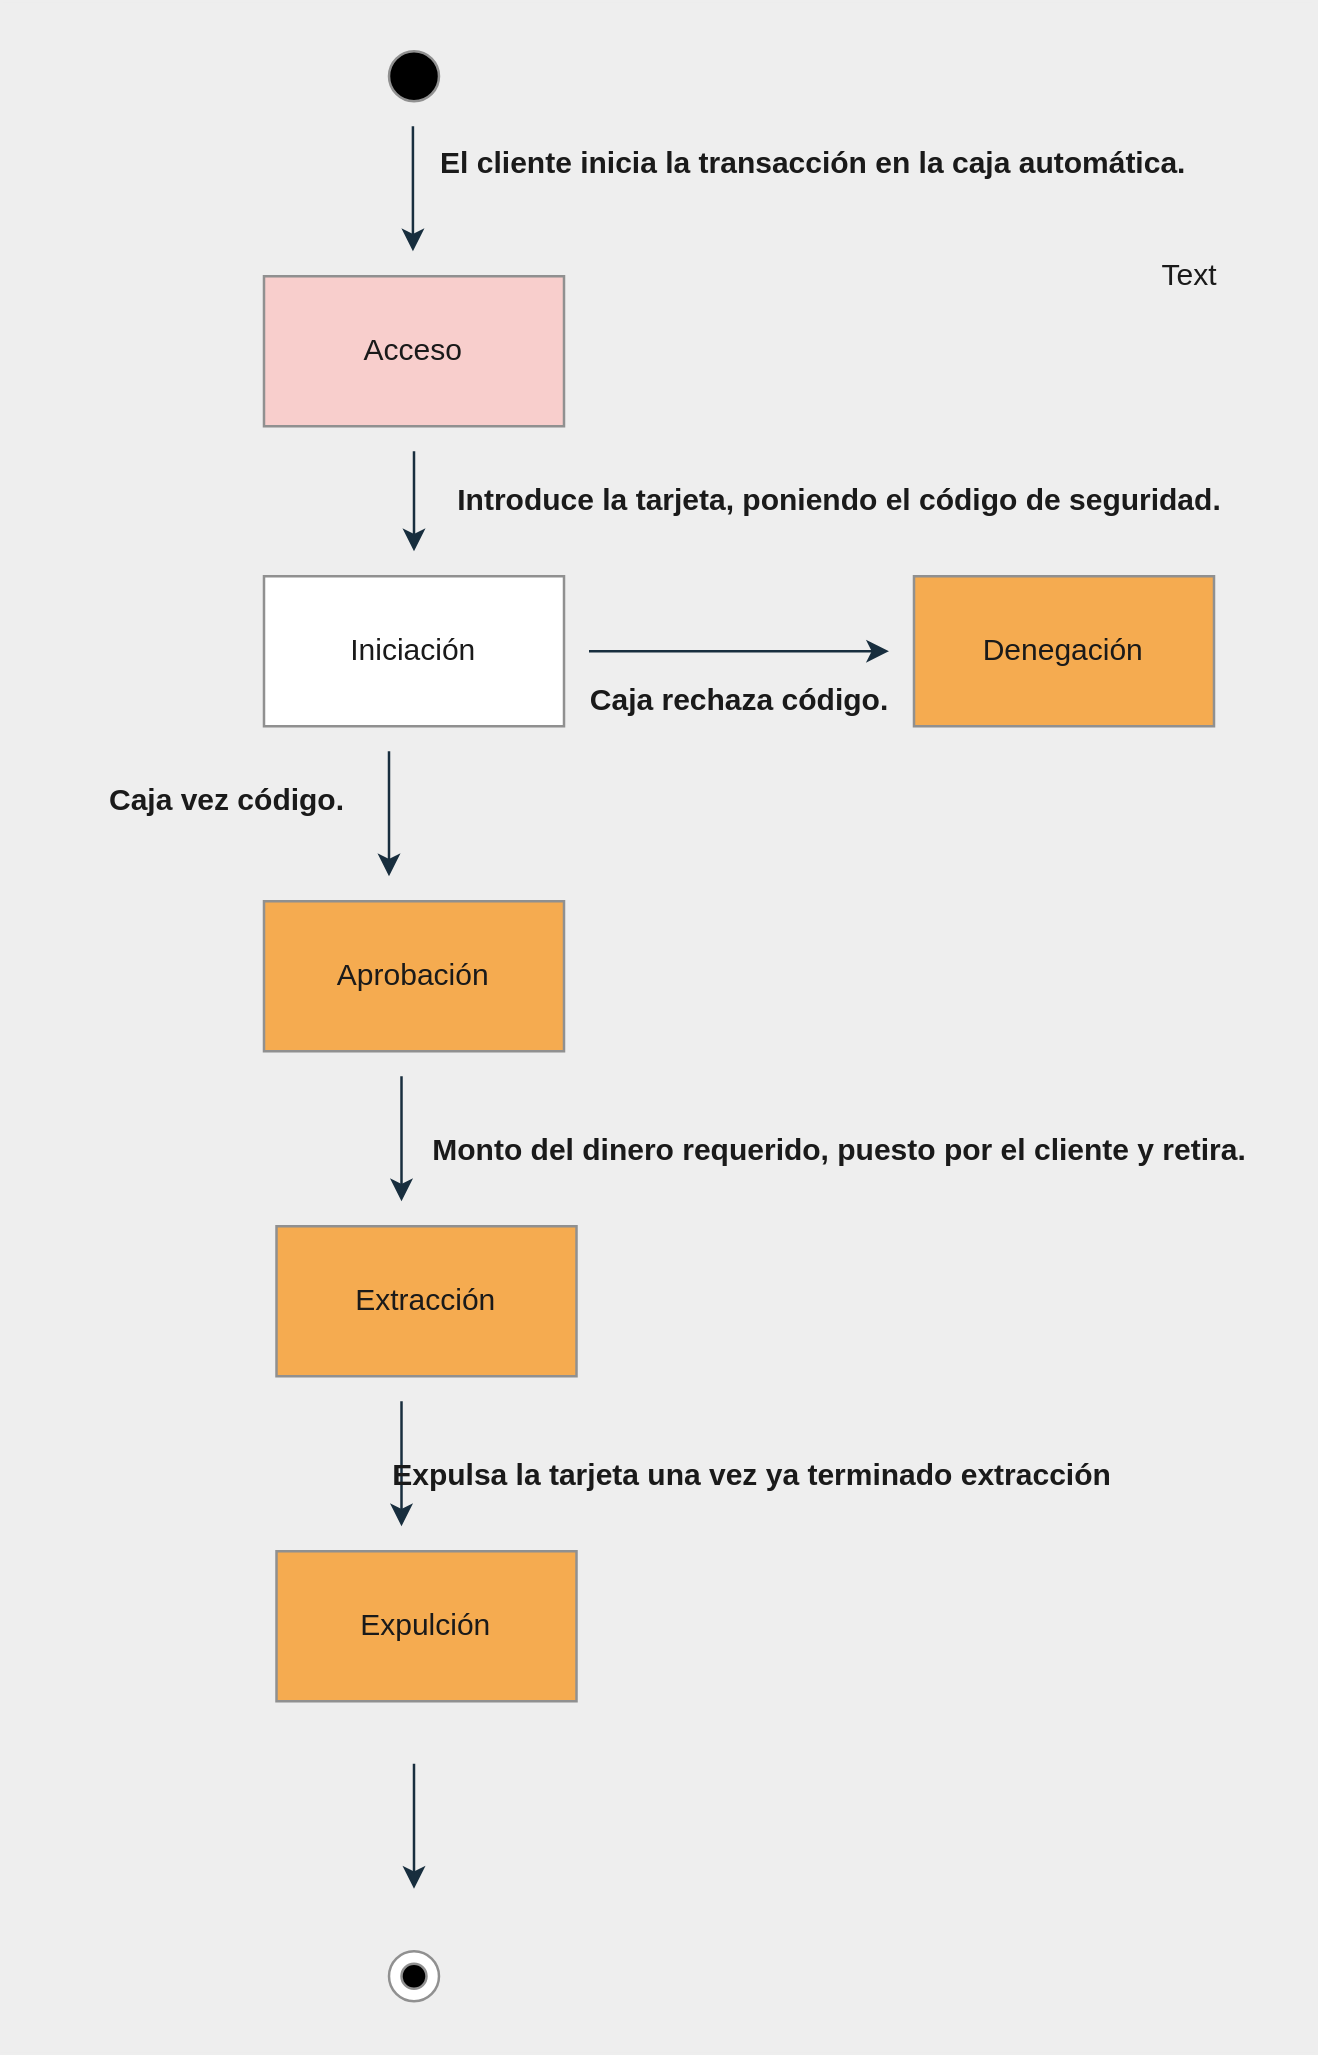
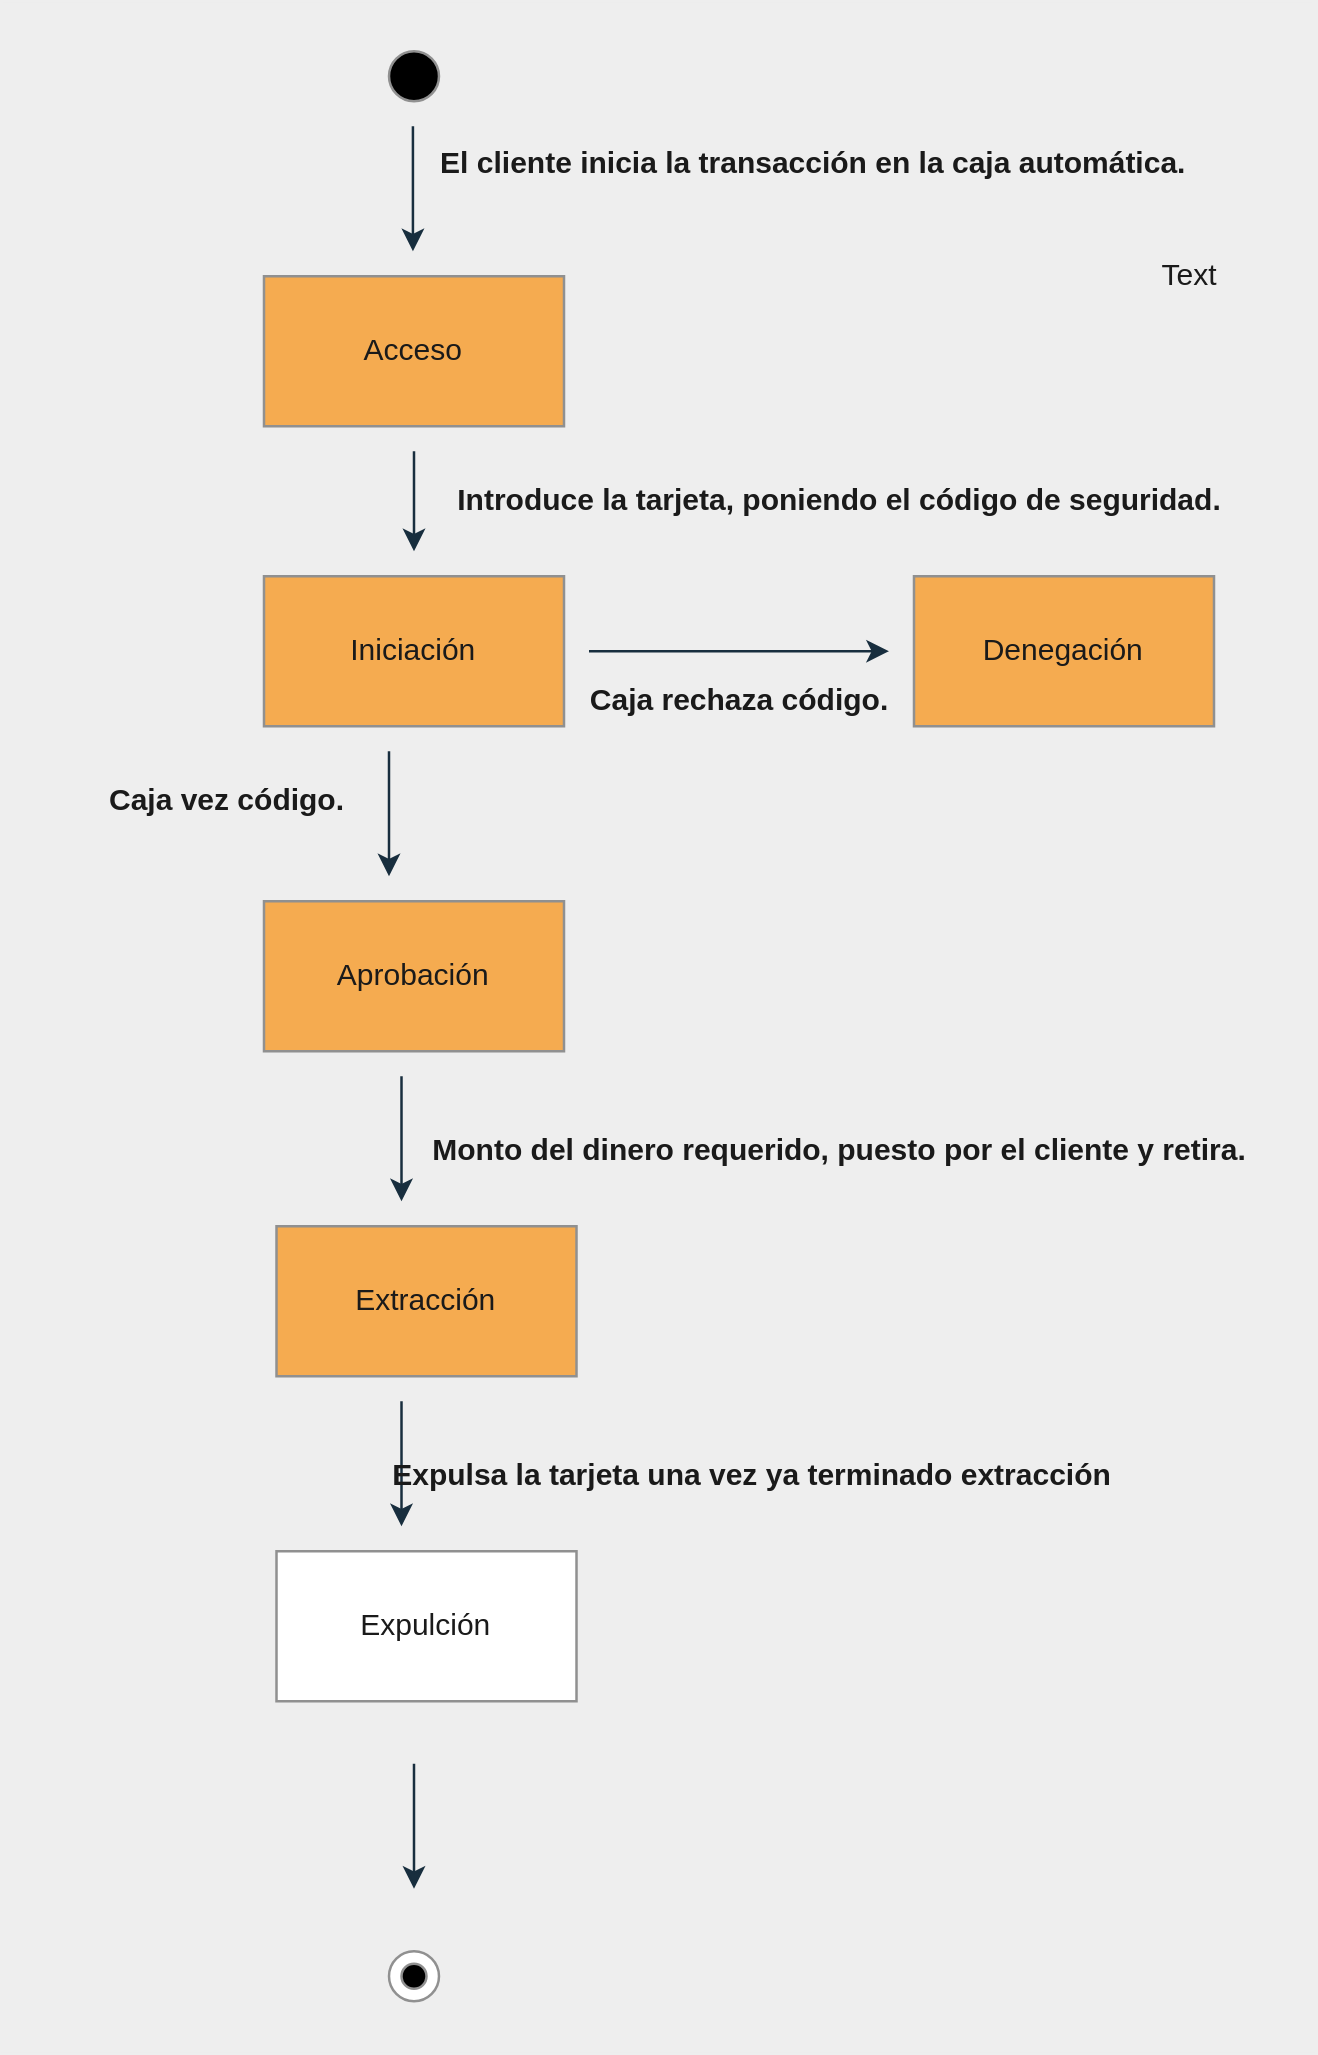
- <mxCell id="3" value="Acceso" style="rounded=0;whiteSpace=wrap;html=1;fillColor=#f8cecc;strokeColor=#909090;fontColor=#1A1A1A;" vertex="1" parent="1"><mxGeometry x="105" y="110" width="120" height="60" as="geometry" /></mxCell>
+ <mxCell id="3" value="Acceso" style="rounded=0;whiteSpace=wrap;html=1;fillColor=#F5AB50;strokeColor=#909090;fontColor=#1A1A1A;" vertex="1" parent="1"><mxGeometry x="105" y="110" width="120" height="60" as="geometry" /></mxCell>
- <mxCell id="4" value="Iniciación" style="rounded=0;whiteSpace=wrap;html=1;fillColor=#ffffff;strokeColor=#909090;fontColor=#1A1A1A;" vertex="1" parent="1"><mxGeometry x="105" y="230" width="120" height="60" as="geometry" /></mxCell>
+ <mxCell id="4" value="Iniciación" style="rounded=0;whiteSpace=wrap;html=1;fillColor=#F5AB50;strokeColor=#909090;fontColor=#1A1A1A;" vertex="1" parent="1"><mxGeometry x="105" y="230" width="120" height="60" as="geometry" /></mxCell>
- <mxCell id="6" value="Expulción" style="rounded=0;whiteSpace=wrap;html=1;fillColor=#F5AB50;strokeColor=#909090;fontColor=#1A1A1A;" vertex="1" parent="1"><mxGeometry x="110" y="620" width="120" height="60" as="geometry" /></mxCell>
+ <mxCell id="6" value="Expulción" style="rounded=0;whiteSpace=wrap;html=1;fillColor=#ffffff;strokeColor=#909090;fontColor=#1A1A1A;" vertex="1" parent="1"><mxGeometry x="110" y="620" width="120" height="60" as="geometry" /></mxCell>
